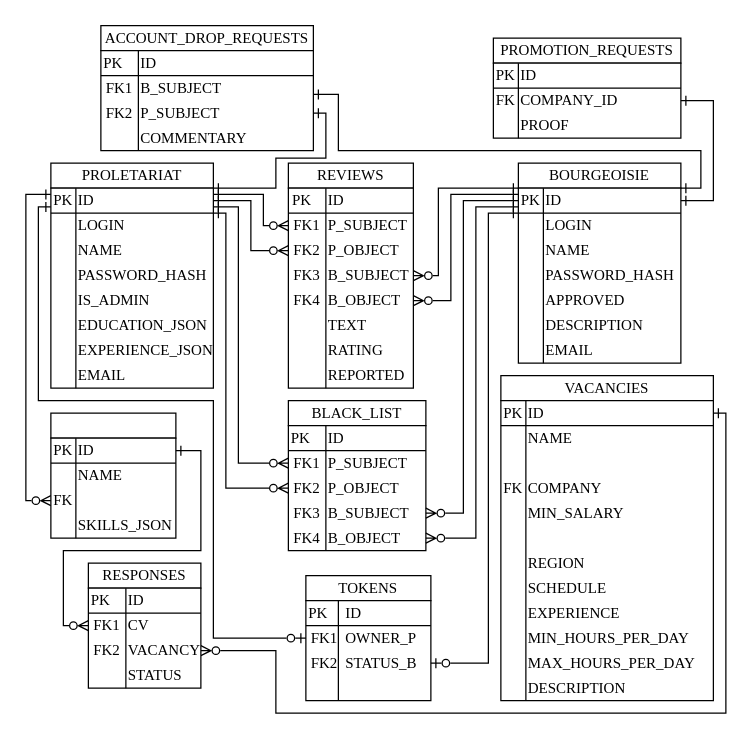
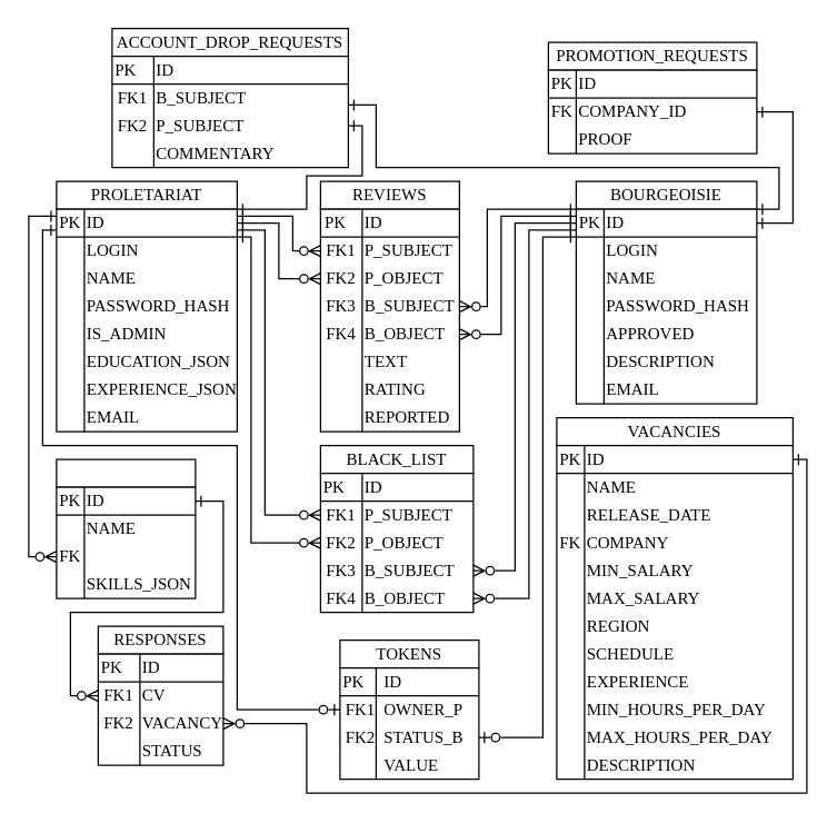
+ <mxCell id="56" value="RELEASE_DATE" style="text;html=1;align=left;verticalAlign=middle;whiteSpace=wrap;rounded=0;fontFamily=Times New Roman;" parent="48" vertex="1"><mxGeometry x="20" y="60" width="100" height="20" as="geometry" /></mxCell>
+ <mxCell id="59" value="MAX_SALARY" style="text;html=1;align=left;verticalAlign=middle;whiteSpace=wrap;rounded=0;fontFamily=Times New Roman;" parent="48" vertex="1"><mxGeometry x="20" y="120" width="100" height="20" as="geometry" /></mxCell>
+ <mxCell id="102" value="VALUE" style="text;html=1;align=left;verticalAlign=middle;whiteSpace=wrap;rounded=0;fontFamily=Times New Roman;" parent="93" vertex="1"><mxGeometry x="30" y="80" width="60" height="20" as="geometry" /></mxCell>
